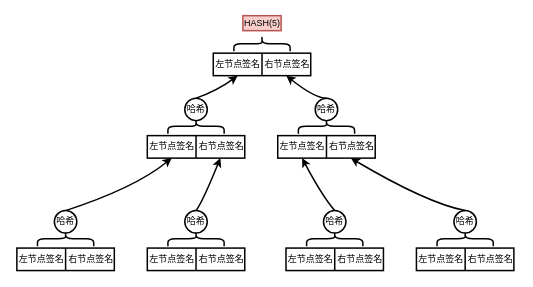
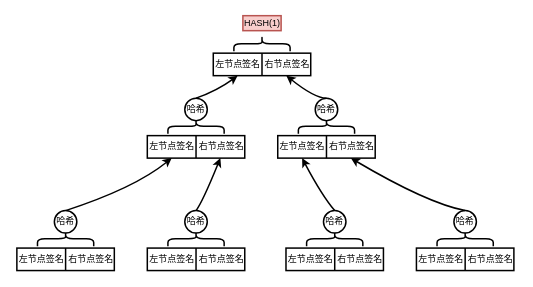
- <mxCell id="49" value="HASH(5)" style="rounded=0;whiteSpace=wrap;html=1;strokeWidth=2;fillColor=#f8cecc;strokeColor=#b85450;" vertex="1" parent="1"><mxGeometry x="323.5" y="20" width="51" height="20" as="geometry" /></mxCell>
+ <mxCell id="49" value="HASH(1)" style="rounded=0;whiteSpace=wrap;html=1;strokeWidth=2;fillColor=#f8cecc;strokeColor=#b85450;" vertex="1" parent="1"><mxGeometry x="323.5" y="20" width="51" height="20" as="geometry" /></mxCell>
